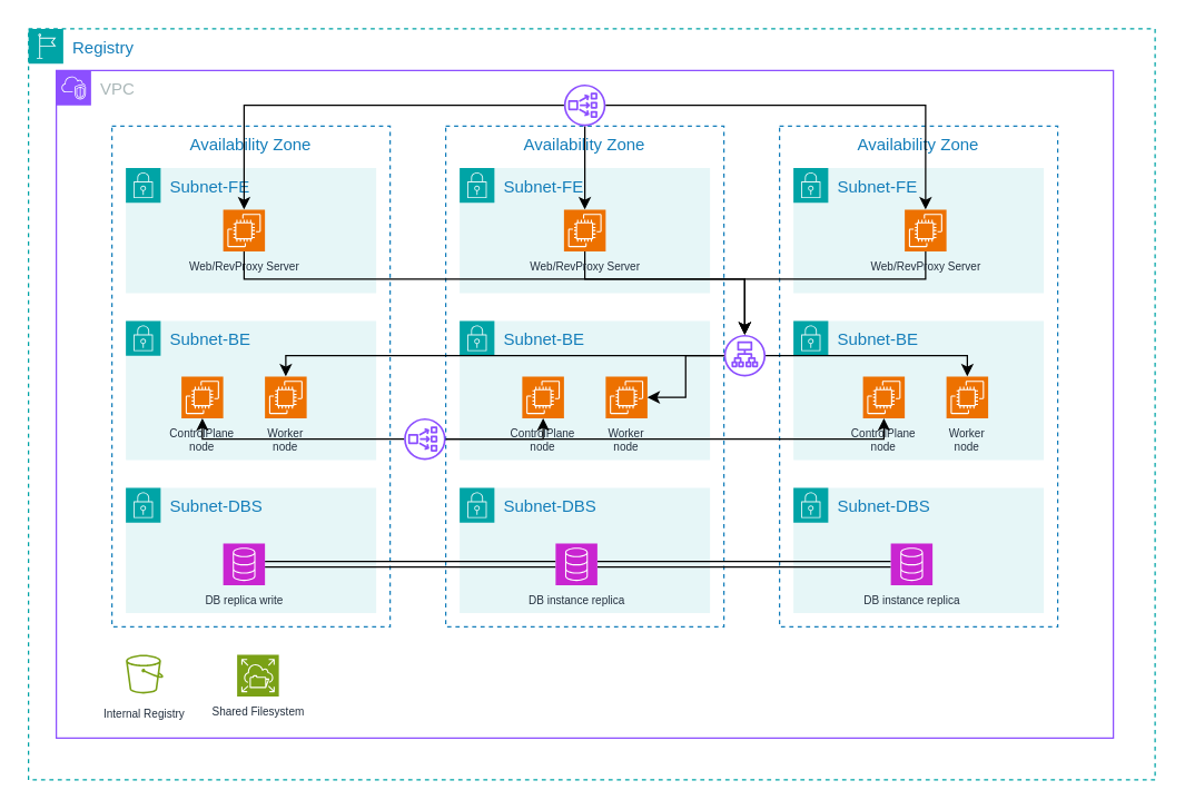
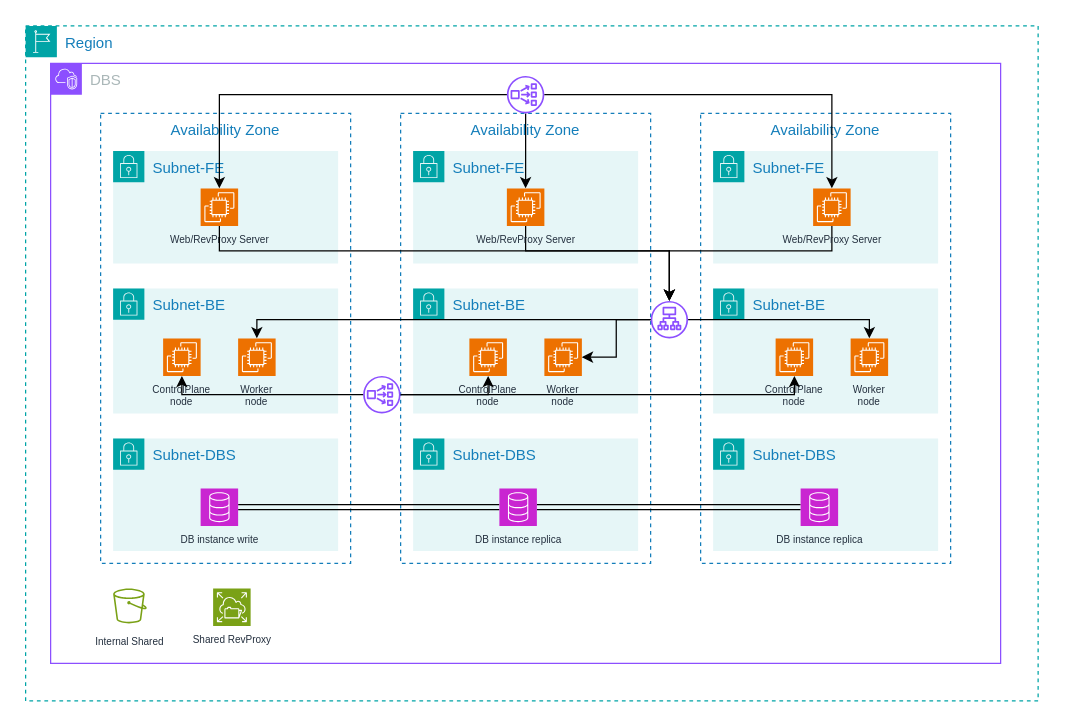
- <mxCell id="2" value="Registry" style="points=[[0,0],[0.25,0],[0.5,0],[0.75,0],[1,0],[1,0.25],[1,0.5],[1,0.75],[1,1],[0.75,1],[0.5,1],[0.25,1],[0,1],[0,0.75],[0,0.5],[0,0.25]];outlineConnect=0;gradientColor=none;html=1;whiteSpace=wrap;fontSize=12;fontStyle=0;container=1;pointerEvents=0;collapsible=0;recursiveResize=0;shape=mxgraph.aws4.group;grIcon=mxgraph.aws4.group_region;strokeColor=#00A4A6;fillColor=none;verticalAlign=top;align=left;spacingLeft=30;fontColor=#147EBA;dashed=1;" vertex="1" parent="1"><mxGeometry x="20" y="20" width="810" height="540" as="geometry" /></mxCell>
+ <mxCell id="2" value="Region" style="points=[[0,0],[0.25,0],[0.5,0],[0.75,0],[1,0],[1,0.25],[1,0.5],[1,0.75],[1,1],[0.75,1],[0.5,1],[0.25,1],[0,1],[0,0.75],[0,0.5],[0,0.25]];outlineConnect=0;gradientColor=none;html=1;whiteSpace=wrap;fontSize=12;fontStyle=0;container=1;pointerEvents=0;collapsible=0;recursiveResize=0;shape=mxgraph.aws4.group;grIcon=mxgraph.aws4.group_region;strokeColor=#00A4A6;fillColor=none;verticalAlign=top;align=left;spacingLeft=30;fontColor=#147EBA;dashed=1;" vertex="1" parent="1"><mxGeometry x="20" y="20" width="810" height="540" as="geometry" /></mxCell>
- <mxCell id="15" value="VPC" style="points=[[0,0],[0.25,0],[0.5,0],[0.75,0],[1,0],[1,0.25],[1,0.5],[1,0.75],[1,1],[0.75,1],[0.5,1],[0.25,1],[0,1],[0,0.75],[0,0.5],[0,0.25]];outlineConnect=0;gradientColor=none;html=1;whiteSpace=wrap;fontSize=12;fontStyle=0;container=1;pointerEvents=0;collapsible=0;recursiveResize=0;shape=mxgraph.aws4.group;grIcon=mxgraph.aws4.group_vpc2;strokeColor=#8C4FFF;fillColor=none;verticalAlign=top;align=left;spacingLeft=30;fontColor=#AAB7B8;dashed=0;" parent="2" vertex="1"><mxGeometry x="20" y="30" width="760" height="480" as="geometry" /></mxCell>
+ <mxCell id="15" value="DBS" style="points=[[0,0],[0.25,0],[0.5,0],[0.75,0],[1,0],[1,0.25],[1,0.5],[1,0.75],[1,1],[0.75,1],[0.5,1],[0.25,1],[0,1],[0,0.75],[0,0.5],[0,0.25]];outlineConnect=0;gradientColor=none;html=1;whiteSpace=wrap;fontSize=12;fontStyle=0;container=1;pointerEvents=0;collapsible=0;recursiveResize=0;shape=mxgraph.aws4.group;grIcon=mxgraph.aws4.group_vpc2;strokeColor=#8C4FFF;fillColor=none;verticalAlign=top;align=left;spacingLeft=30;fontColor=#AAB7B8;dashed=0;" parent="2" vertex="1"><mxGeometry x="20" y="30" width="760" height="480" as="geometry" /></mxCell>
- <mxCell id="41" value="DB replica write" style="sketch=0;points=[[0,0,0],[0.25,0,0],[0.5,0,0],[0.75,0,0],[1,0,0],[0,1,0],[0.25,1,0],[0.5,1,0],[0.75,1,0],[1,1,0],[0,0.25,0],[0,0.5,0],[0,0.75,0],[1,0.25,0],[1,0.5,0],[1,0.75,0]];outlineConnect=0;fontColor=#232F3E;fillColor=#C925D1;strokeColor=#ffffff;dashed=0;verticalLabelPosition=bottom;verticalAlign=top;align=center;html=1;fontSize=8;fontStyle=0;aspect=fixed;shape=mxgraph.aws4.resourceIcon;resIcon=mxgraph.aws4.database;" vertex="1" parent="15"><mxGeometry x="120" y="340" width="30" height="30" as="geometry" /></mxCell>
+ <mxCell id="41" value="DB instance write" style="sketch=0;points=[[0,0,0],[0.25,0,0],[0.5,0,0],[0.75,0,0],[1,0,0],[0,1,0],[0.25,1,0],[0.5,1,0],[0.75,1,0],[1,1,0],[0,0.25,0],[0,0.5,0],[0,0.75,0],[1,0.25,0],[1,0.5,0],[1,0.75,0]];outlineConnect=0;fontColor=#232F3E;fillColor=#C925D1;strokeColor=#ffffff;dashed=0;verticalLabelPosition=bottom;verticalAlign=top;align=center;html=1;fontSize=8;fontStyle=0;aspect=fixed;shape=mxgraph.aws4.resourceIcon;resIcon=mxgraph.aws4.database;" vertex="1" parent="15"><mxGeometry x="120" y="340" width="30" height="30" as="geometry" /></mxCell>
- <mxCell id="39" value="Shared Filesystem" style="sketch=0;points=[[0,0,0],[0.25,0,0],[0.5,0,0],[0.75,0,0],[1,0,0],[0,1,0],[0.25,1,0],[0.5,1,0],[0.75,1,0],[1,1,0],[0,0.25,0],[0,0.5,0],[0,0.75,0],[1,0.25,0],[1,0.5,0],[1,0.75,0]];outlineConnect=0;fontColor=#232F3E;fillColor=#7AA116;strokeColor=#ffffff;dashed=0;verticalLabelPosition=bottom;verticalAlign=top;align=center;html=1;fontSize=8;fontStyle=0;aspect=fixed;shape=mxgraph.aws4.resourceIcon;resIcon=mxgraph.aws4.elastic_file_system;" vertex="1" parent="15"><mxGeometry x="130" y="420" width="30" height="30" as="geometry" /></mxCell>
+ <mxCell id="39" value="Shared RevProxy" style="sketch=0;points=[[0,0,0],[0.25,0,0],[0.5,0,0],[0.75,0,0],[1,0,0],[0,1,0],[0.25,1,0],[0.5,1,0],[0.75,1,0],[1,1,0],[0,0.25,0],[0,0.5,0],[0,0.75,0],[1,0.25,0],[1,0.5,0],[1,0.75,0]];outlineConnect=0;fontColor=#232F3E;fillColor=#7AA116;strokeColor=#ffffff;dashed=0;verticalLabelPosition=bottom;verticalAlign=top;align=center;html=1;fontSize=8;fontStyle=0;aspect=fixed;shape=mxgraph.aws4.resourceIcon;resIcon=mxgraph.aws4.elastic_file_system;" vertex="1" parent="15"><mxGeometry x="130" y="420" width="30" height="30" as="geometry" /></mxCell>
- <mxCell id="38" value="&lt;font style=&quot;font-size: 8px;&quot;&gt;Internal Registry&lt;/font&gt;" style="sketch=0;outlineConnect=0;fontColor=#232F3E;gradientColor=none;fillColor=#7AA116;strokeColor=none;dashed=0;verticalLabelPosition=bottom;verticalAlign=top;align=center;html=1;fontSize=12;fontStyle=0;aspect=fixed;pointerEvents=1;shape=mxgraph.aws4.bucket;" vertex="1" parent="15"><mxGeometry x="50" y="420" width="26.92" height="28" as="geometry" /></mxCell>
+ <mxCell id="38" value="&lt;font style=&quot;font-size: 8px;&quot;&gt;Internal Shared&lt;/font&gt;" style="sketch=0;outlineConnect=0;fontColor=#232F3E;gradientColor=none;fillColor=#7AA116;strokeColor=none;dashed=0;verticalLabelPosition=bottom;verticalAlign=top;align=center;html=1;fontSize=12;fontStyle=0;aspect=fixed;pointerEvents=1;shape=mxgraph.aws4.bucket;" vertex="1" parent="15"><mxGeometry x="50" y="420" width="26.92" height="28" as="geometry" /></mxCell>
